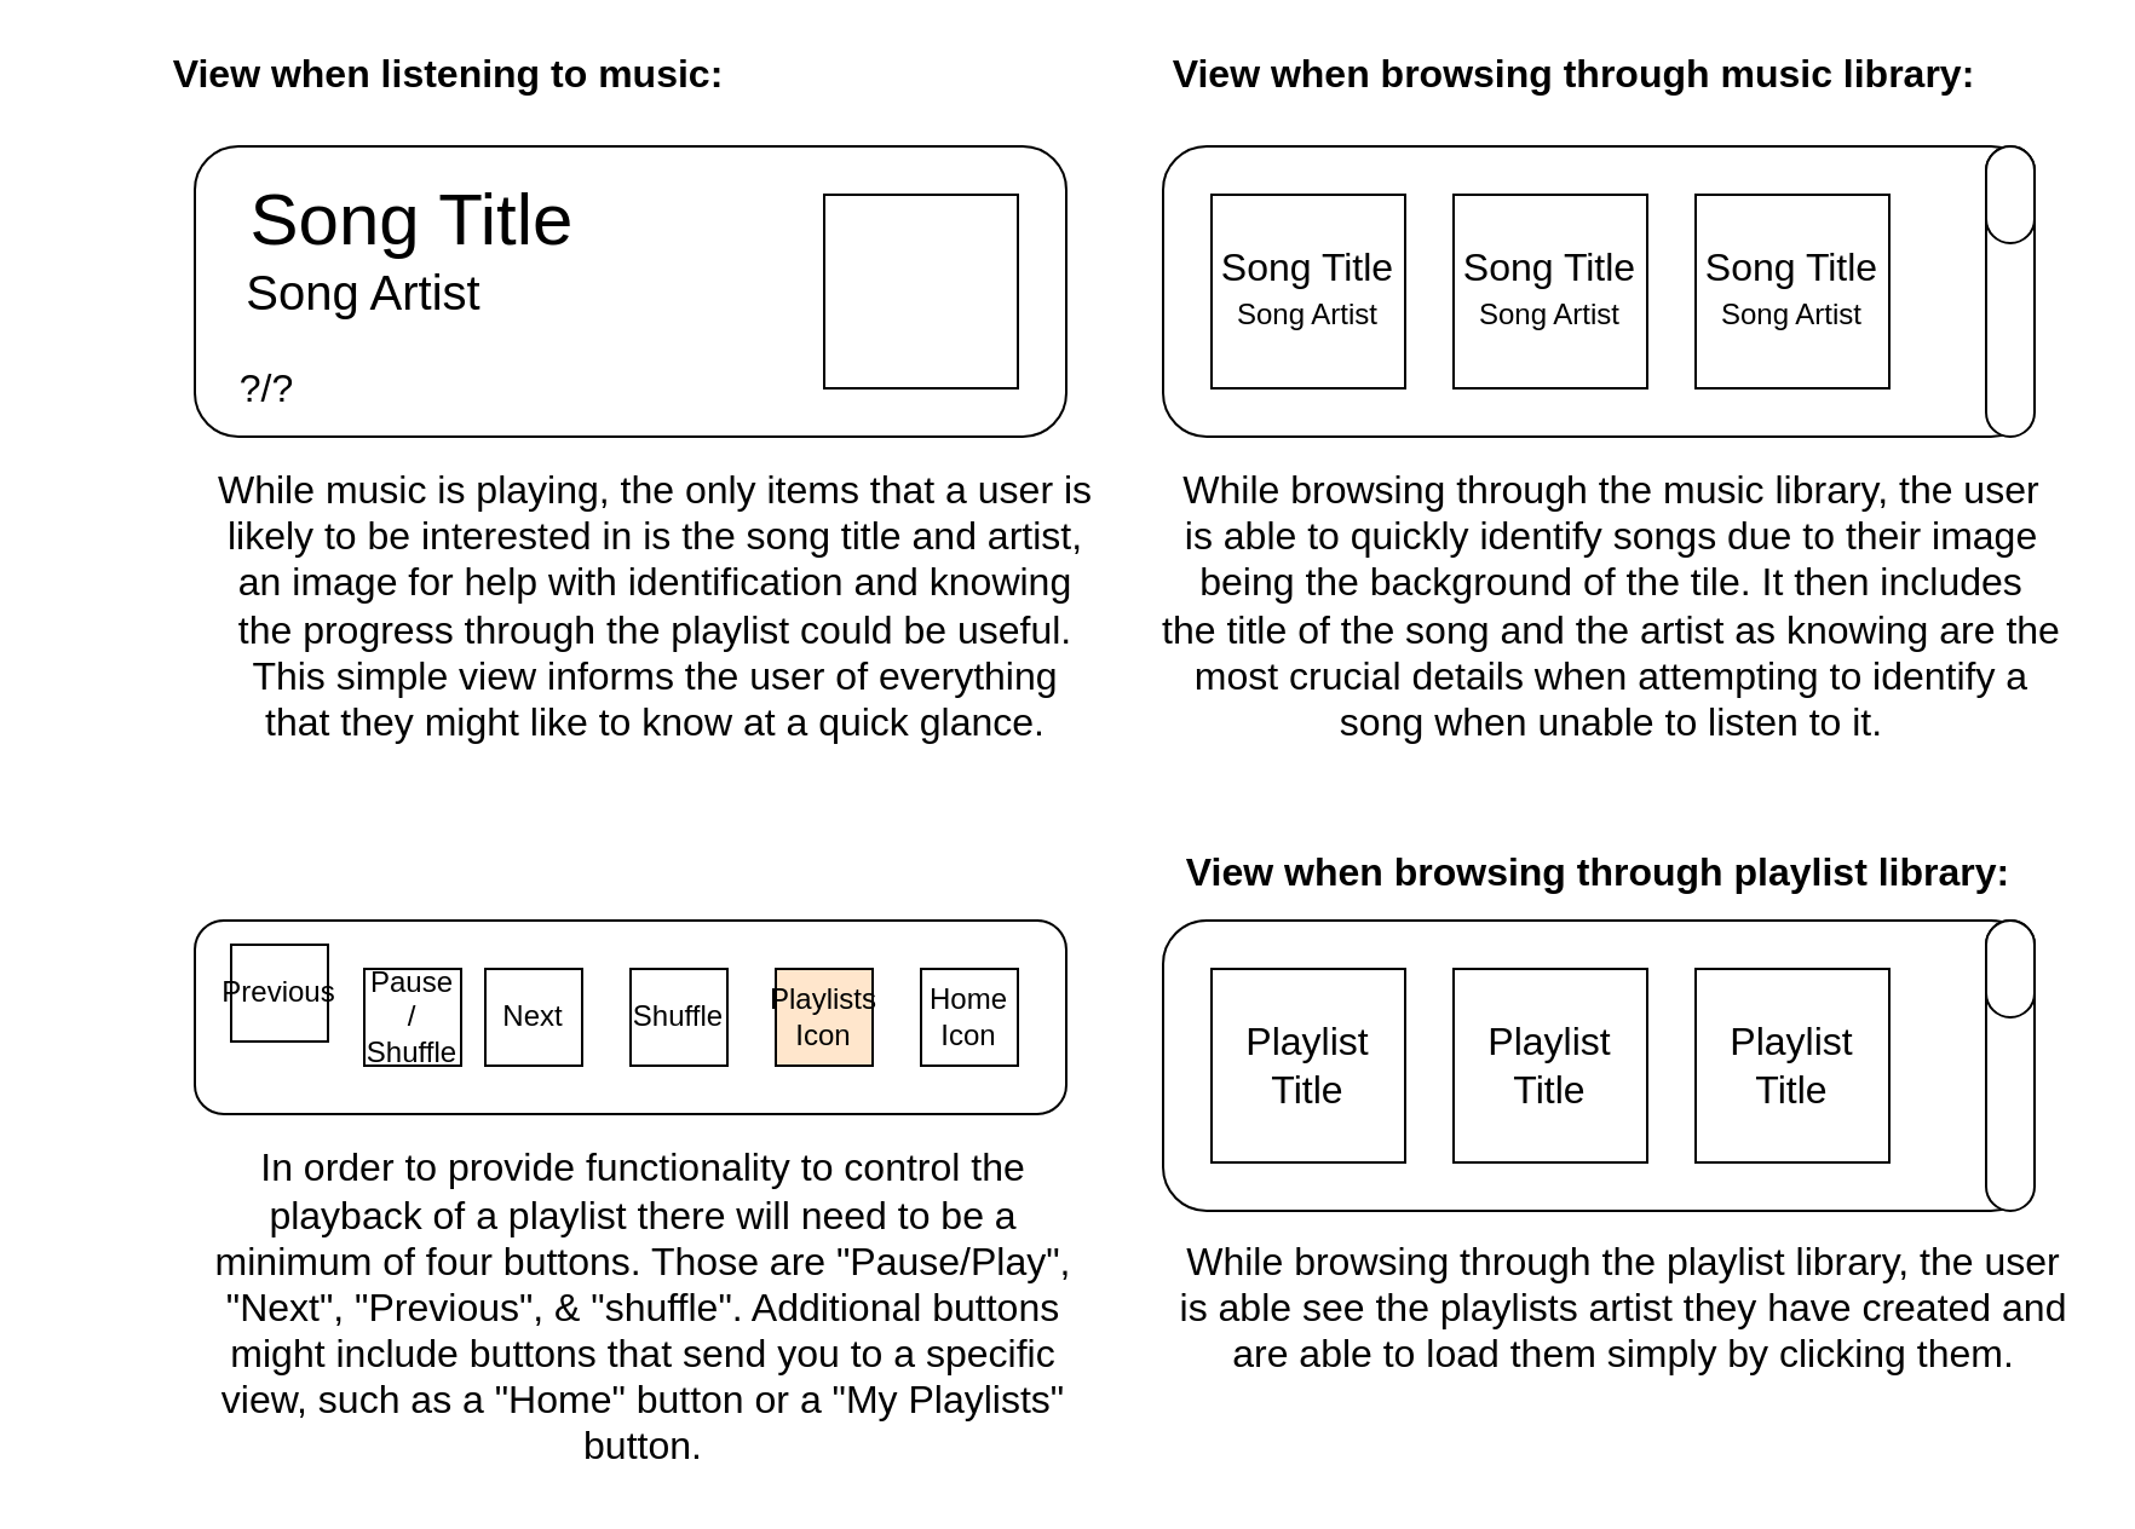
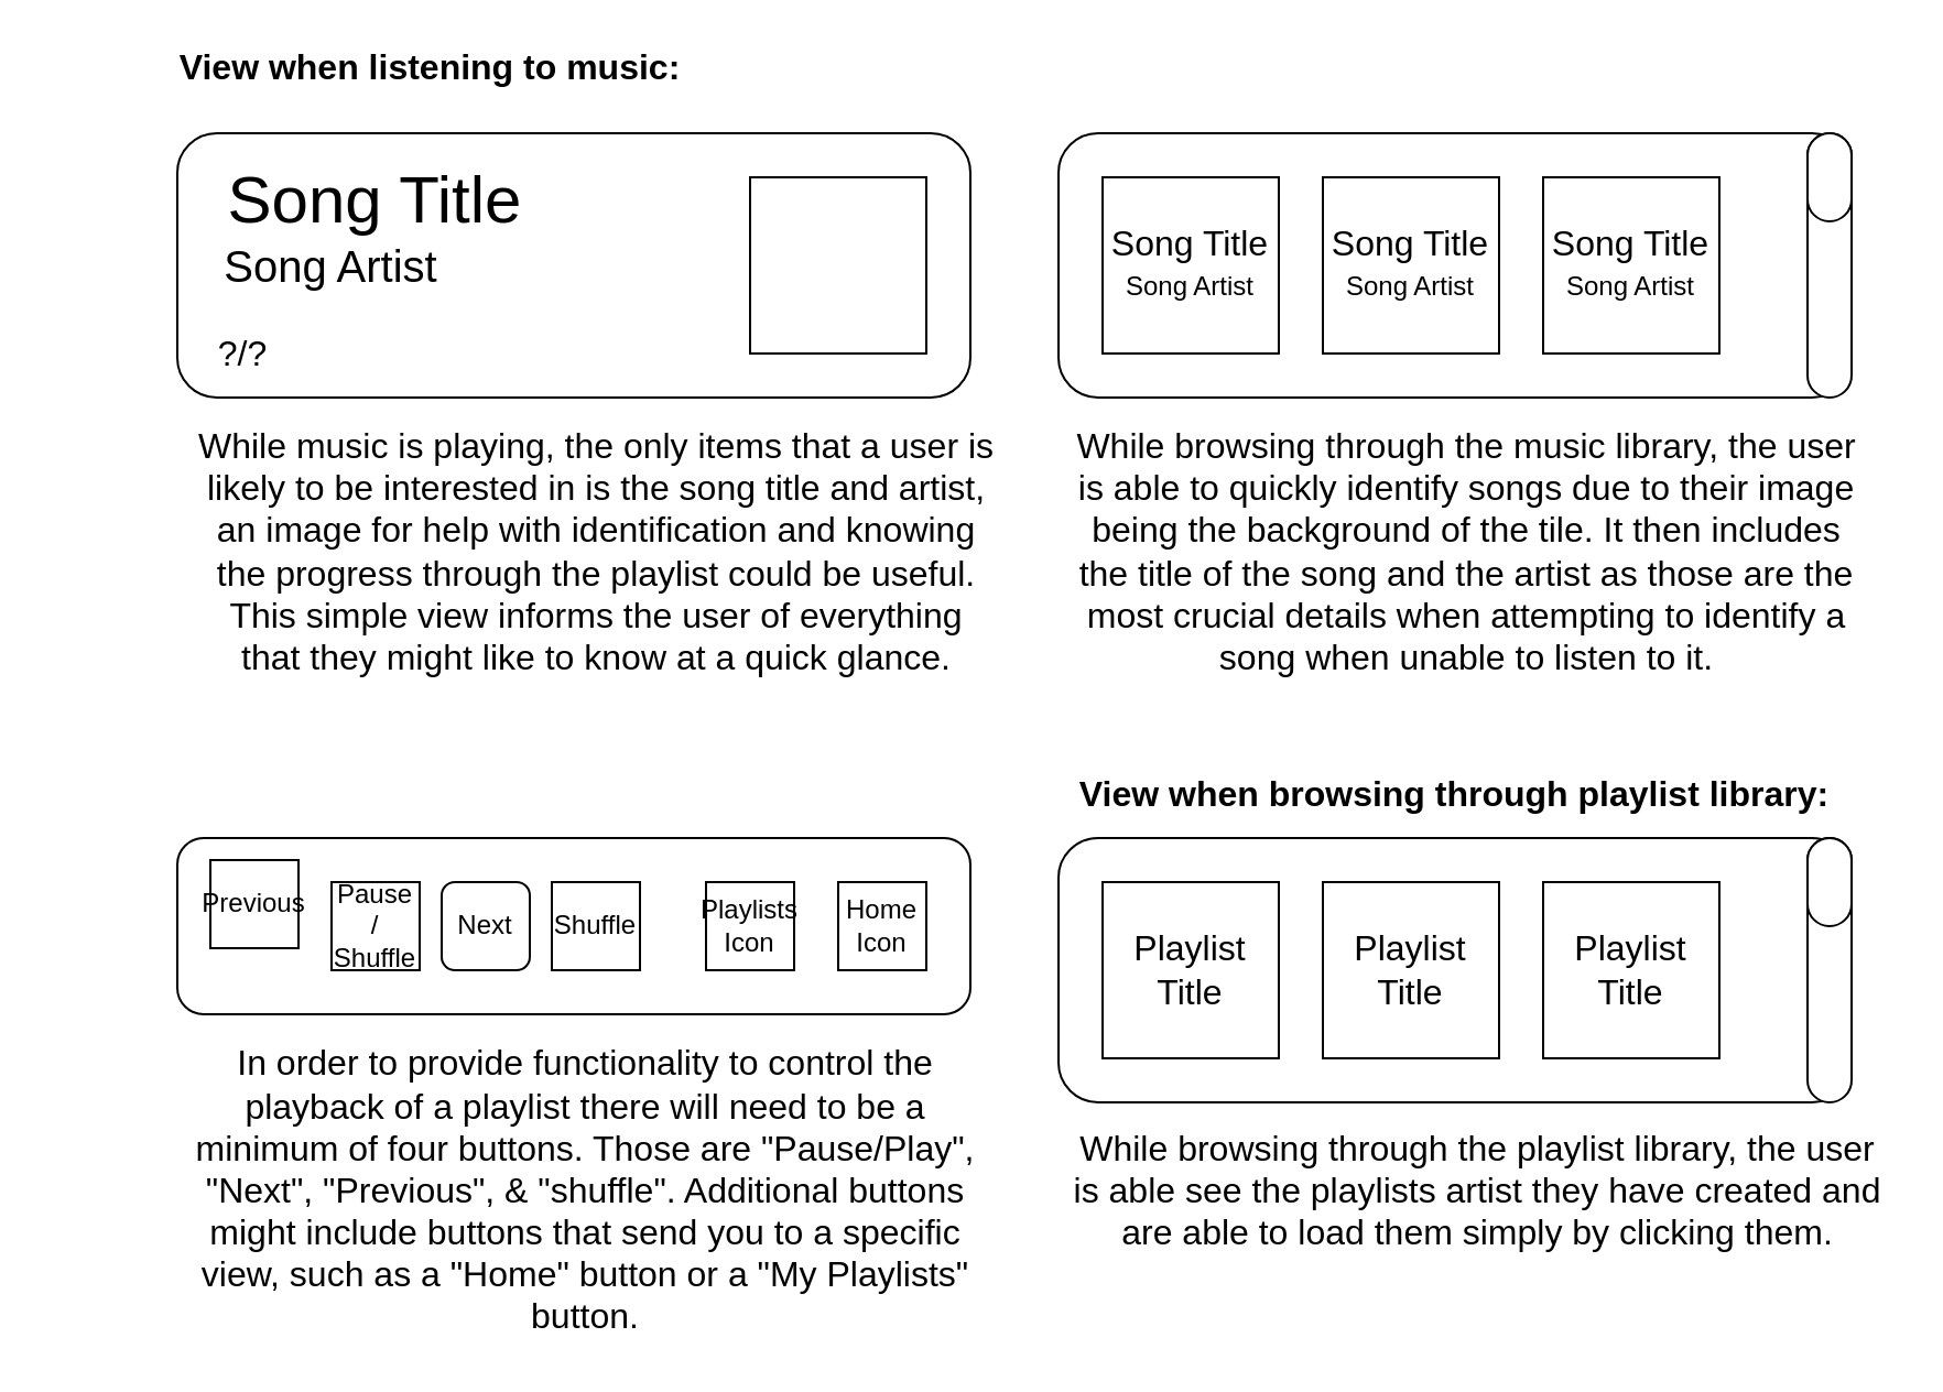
- <mxCell id="7" value="View when listening to music:" style="text;html=1;strokeColor=none;fillColor=none;align=center;verticalAlign=middle;whiteSpace=wrap;rounded=0;fontSize=16;fontStyle=1" parent="1" vertex="1"><mxGeometry x="70" y="20" width="230" height="20" as="geometry" /></mxCell>
+ <mxCell id="7" value="View when listening to music:" style="text;html=1;strokeColor=none;fillColor=none;align=center;verticalAlign=middle;whiteSpace=wrap;rounded=0;fontSize=16;fontStyle=1" parent="1" vertex="1"><mxGeometry x="80" y="20" width="230" height="20" as="geometry" /></mxCell>
- <mxCell id="11" value="View when browsing through music library:" style="text;html=1;strokeColor=none;fillColor=none;align=center;verticalAlign=middle;whiteSpace=wrap;rounded=0;fontSize=16;fontStyle=1" parent="1" vertex="1"><mxGeometry x="480" y="20" width="340" height="20" as="geometry" /></mxCell>
- <mxCell id="12" value="While browsing through the music library, the user&lt;br&gt;is able to quickly identify songs due to their image&lt;br&gt;being the background of the tile. It then includes&lt;br&gt;the title of the song and the artist as knowing are the&lt;br&gt;most crucial details when attempting to identify a&lt;br&gt;song when unable to listen to it." style="text;align=center;verticalAlign=middle;resizable=0;points=[];autosize=1;fontSize=16;html=1;" parent="1" vertex="1"><mxGeometry x="480" y="190" width="370" height="120" as="geometry" /></mxCell>
+ <mxCell id="12" value="While browsing through the music library, the user&lt;br&gt;is able to quickly identify songs due to their image&lt;br&gt;being the background of the tile. It then includes&lt;br&gt;the title of the song and the artist as those are the&lt;br&gt;most crucial details when attempting to identify a&lt;br&gt;song when unable to listen to it." style="text;align=center;verticalAlign=middle;resizable=0;points=[];autosize=1;fontSize=16;html=1;" parent="1" vertex="1"><mxGeometry x="480" y="190" width="370" height="120" as="geometry" /></mxCell>
- <mxCell id="29" value="Next" style="whiteSpace=wrap;html=1;aspect=fixed;" vertex="1" parent="1"><mxGeometry x="200" y="400" width="40" height="40" as="geometry" /></mxCell>
+ <mxCell id="29" value="Next" style="whiteSpace=wrap;html=1;aspect=fixed;rounded=1;" vertex="1" parent="1"><mxGeometry x="200" y="400" width="40" height="40" as="geometry" /></mxCell>
- <mxCell id="30" value="Shuffle" style="whiteSpace=wrap;html=1;aspect=fixed;" vertex="1" parent="1"><mxGeometry x="260" y="400" width="40" height="40" as="geometry" /></mxCell>
+ <mxCell id="30" value="Shuffle" style="whiteSpace=wrap;html=1;aspect=fixed;" vertex="1" parent="1"><mxGeometry x="250" y="400" width="40" height="40" as="geometry" /></mxCell>
- <mxCell id="26" value="Playlists&lt;br&gt;Icon" style="whiteSpace=wrap;html=1;aspect=fixed;fillColor=#ffe6cc;" vertex="1" parent="1"><mxGeometry x="320" y="400" width="40" height="40" as="geometry" /></mxCell>
+ <mxCell id="26" value="Playlists&lt;br&gt;Icon" style="whiteSpace=wrap;html=1;aspect=fixed;" vertex="1" parent="1"><mxGeometry x="320" y="400" width="40" height="40" as="geometry" /></mxCell>
